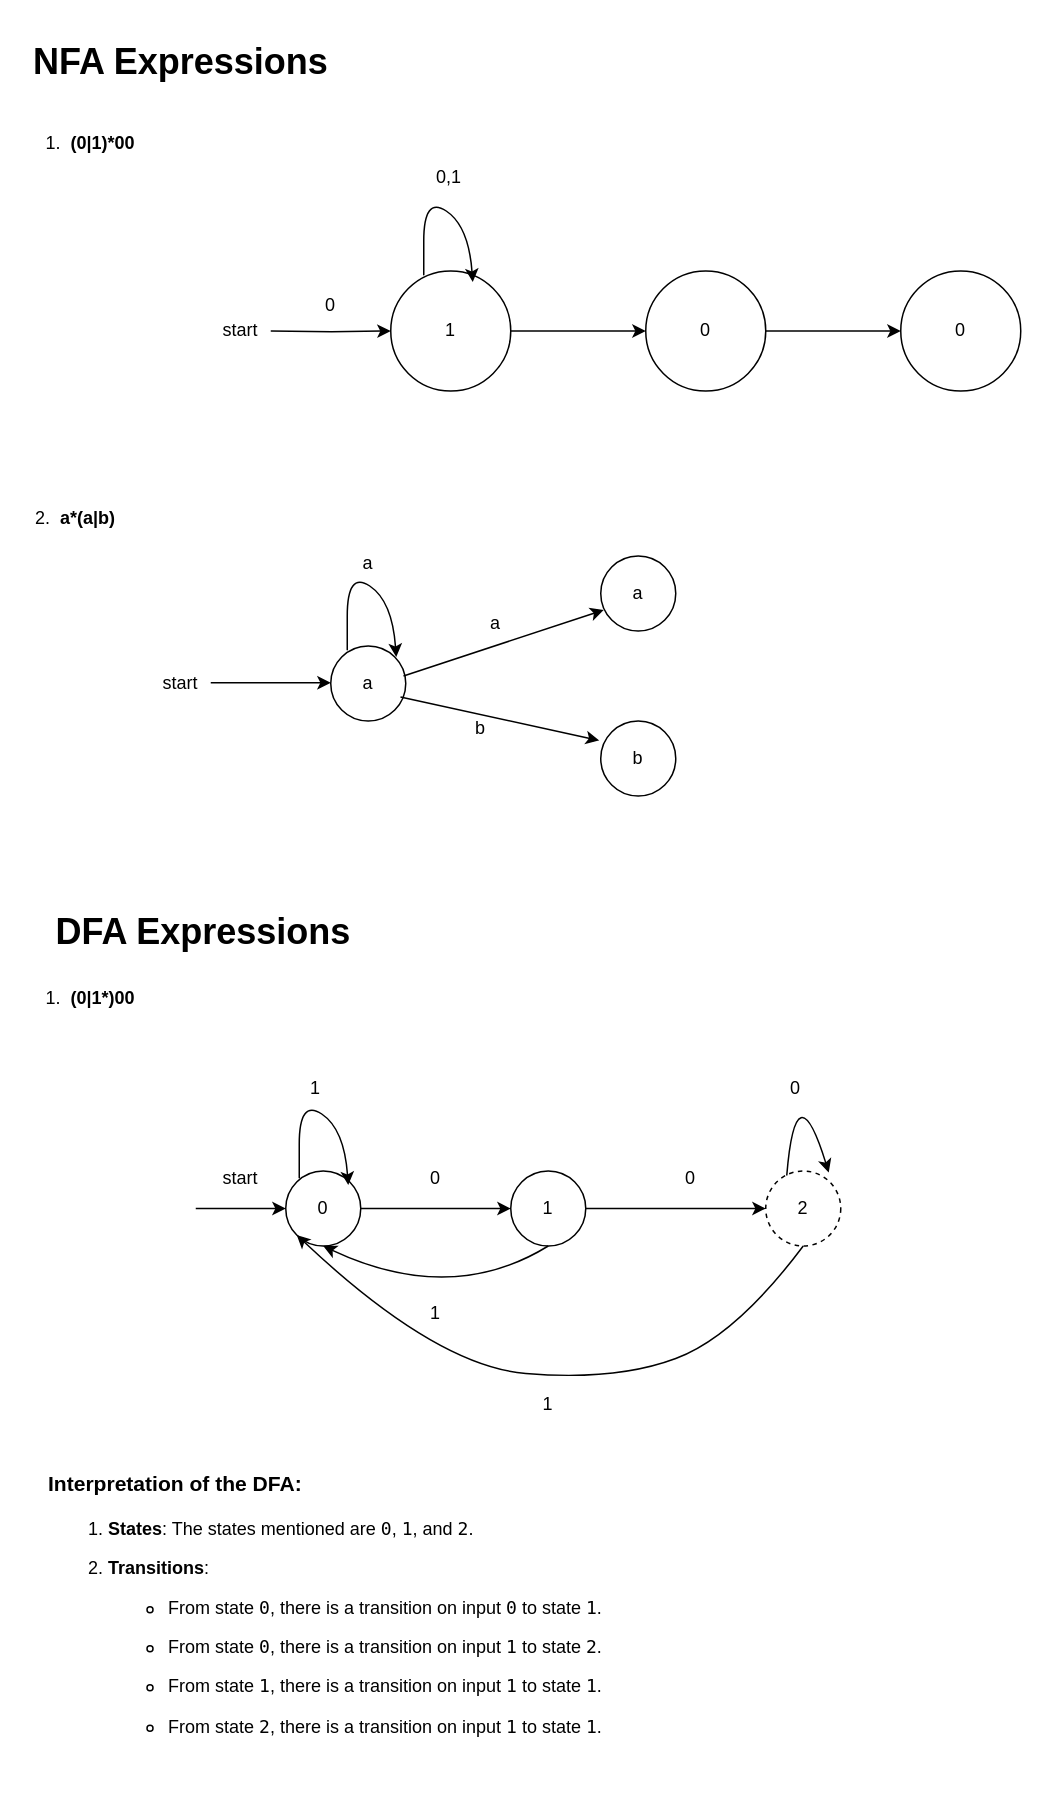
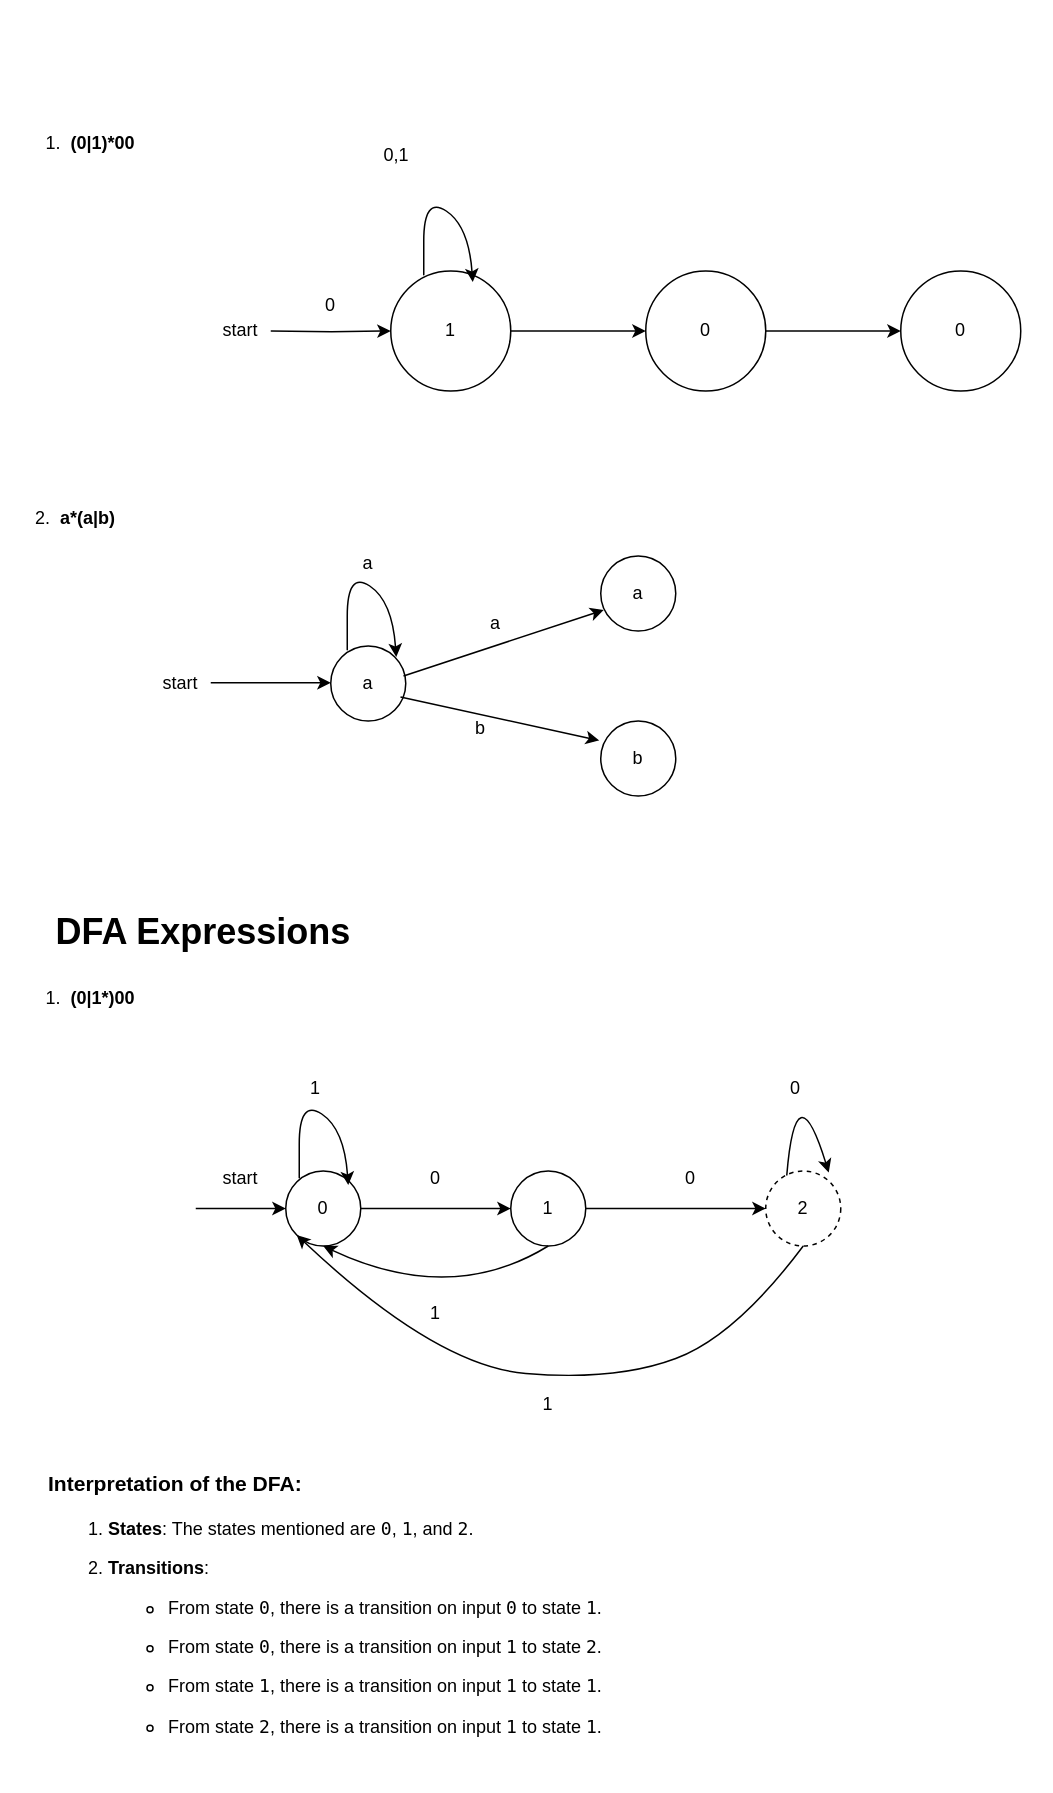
- <mxCell id="25" value="&lt;h1 style=&quot;margin-top: 0px;&quot;&gt;NFA Expressions&lt;/h1&gt;&lt;p&gt;&lt;br&gt;&lt;/p&gt;" style="text;html=1;whiteSpace=wrap;overflow=hidden;rounded=0;" vertex="1" parent="1"><mxGeometry x="20" y="20" width="220" height="40" as="geometry" /></mxCell>
- <mxCell id="8" value="0,1" style="text;html=1;align=center;verticalAlign=middle;whiteSpace=wrap;rounded=0;" vertex="1" parent="1"><mxGeometry x="268.5" y="103" width="60" height="30" as="geometry" /></mxCell>
+ <mxCell id="8" value="0,1" style="text;html=1;align=center;verticalAlign=middle;whiteSpace=wrap;rounded=0;" vertex="1" parent="1"><mxGeometry x="233.5" y="88" width="60" height="30" as="geometry" /></mxCell>
